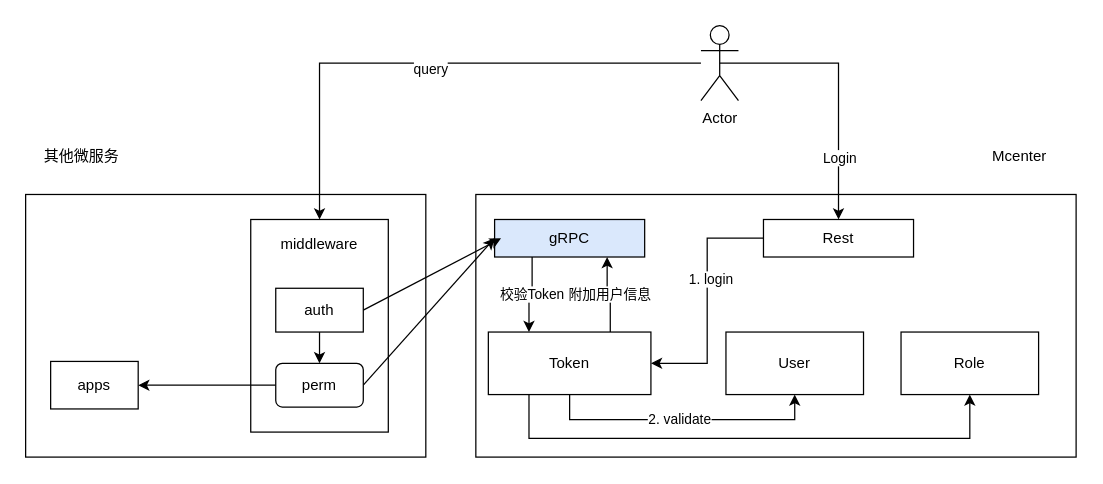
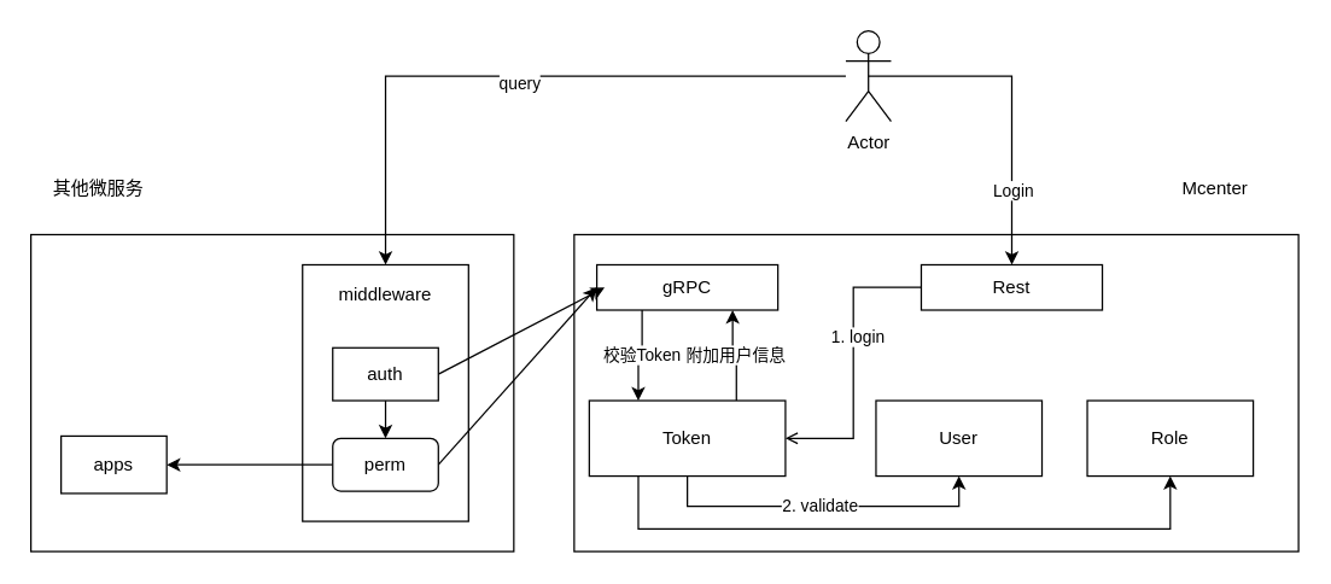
- <mxCell id="32" value="Mcenter" style="text;html=1;strokeColor=none;fillColor=none;align=center;verticalAlign=middle;whiteSpace=wrap;rounded=0;" vertex="1" parent="1"><mxGeometry x="770" y="110" width="90" height="30" as="geometry" /></mxCell>
+ <mxCell id="32" value="Mcenter" style="text;html=1;strokeColor=none;fillColor=none;align=center;verticalAlign=middle;whiteSpace=wrap;rounded=0;" vertex="1" parent="1"><mxGeometry x="760" y="110" width="90" height="30" as="geometry" /></mxCell>
- <mxCell id="15" value="gRPC" style="rounded=0;whiteSpace=wrap;html=1;fillColor=#dae8fc;" vertex="1" parent="1"><mxGeometry x="395" y="175" width="120" height="30" as="geometry" /></mxCell>
+ <mxCell id="15" value="gRPC" style="rounded=0;whiteSpace=wrap;html=1;" vertex="1" parent="1"><mxGeometry x="395" y="175" width="120" height="30" as="geometry" /></mxCell>
- <mxCell id="16" style="edgeStyle=orthogonalEdgeStyle;rounded=0;orthogonalLoop=1;jettySize=auto;html=1;entryX=1;entryY=0.5;entryDx=0;entryDy=0;" edge="1" parent="1" source="18" target="7"><mxGeometry relative="1" as="geometry" /></mxCell>
+ <mxCell id="16" style="edgeStyle=orthogonalEdgeStyle;rounded=0;orthogonalLoop=1;jettySize=auto;html=1;entryX=1;entryY=0.5;entryDx=0;entryDy=0;endArrow=open;" edge="1" parent="1" source="18" target="7"><mxGeometry relative="1" as="geometry" /></mxCell>
